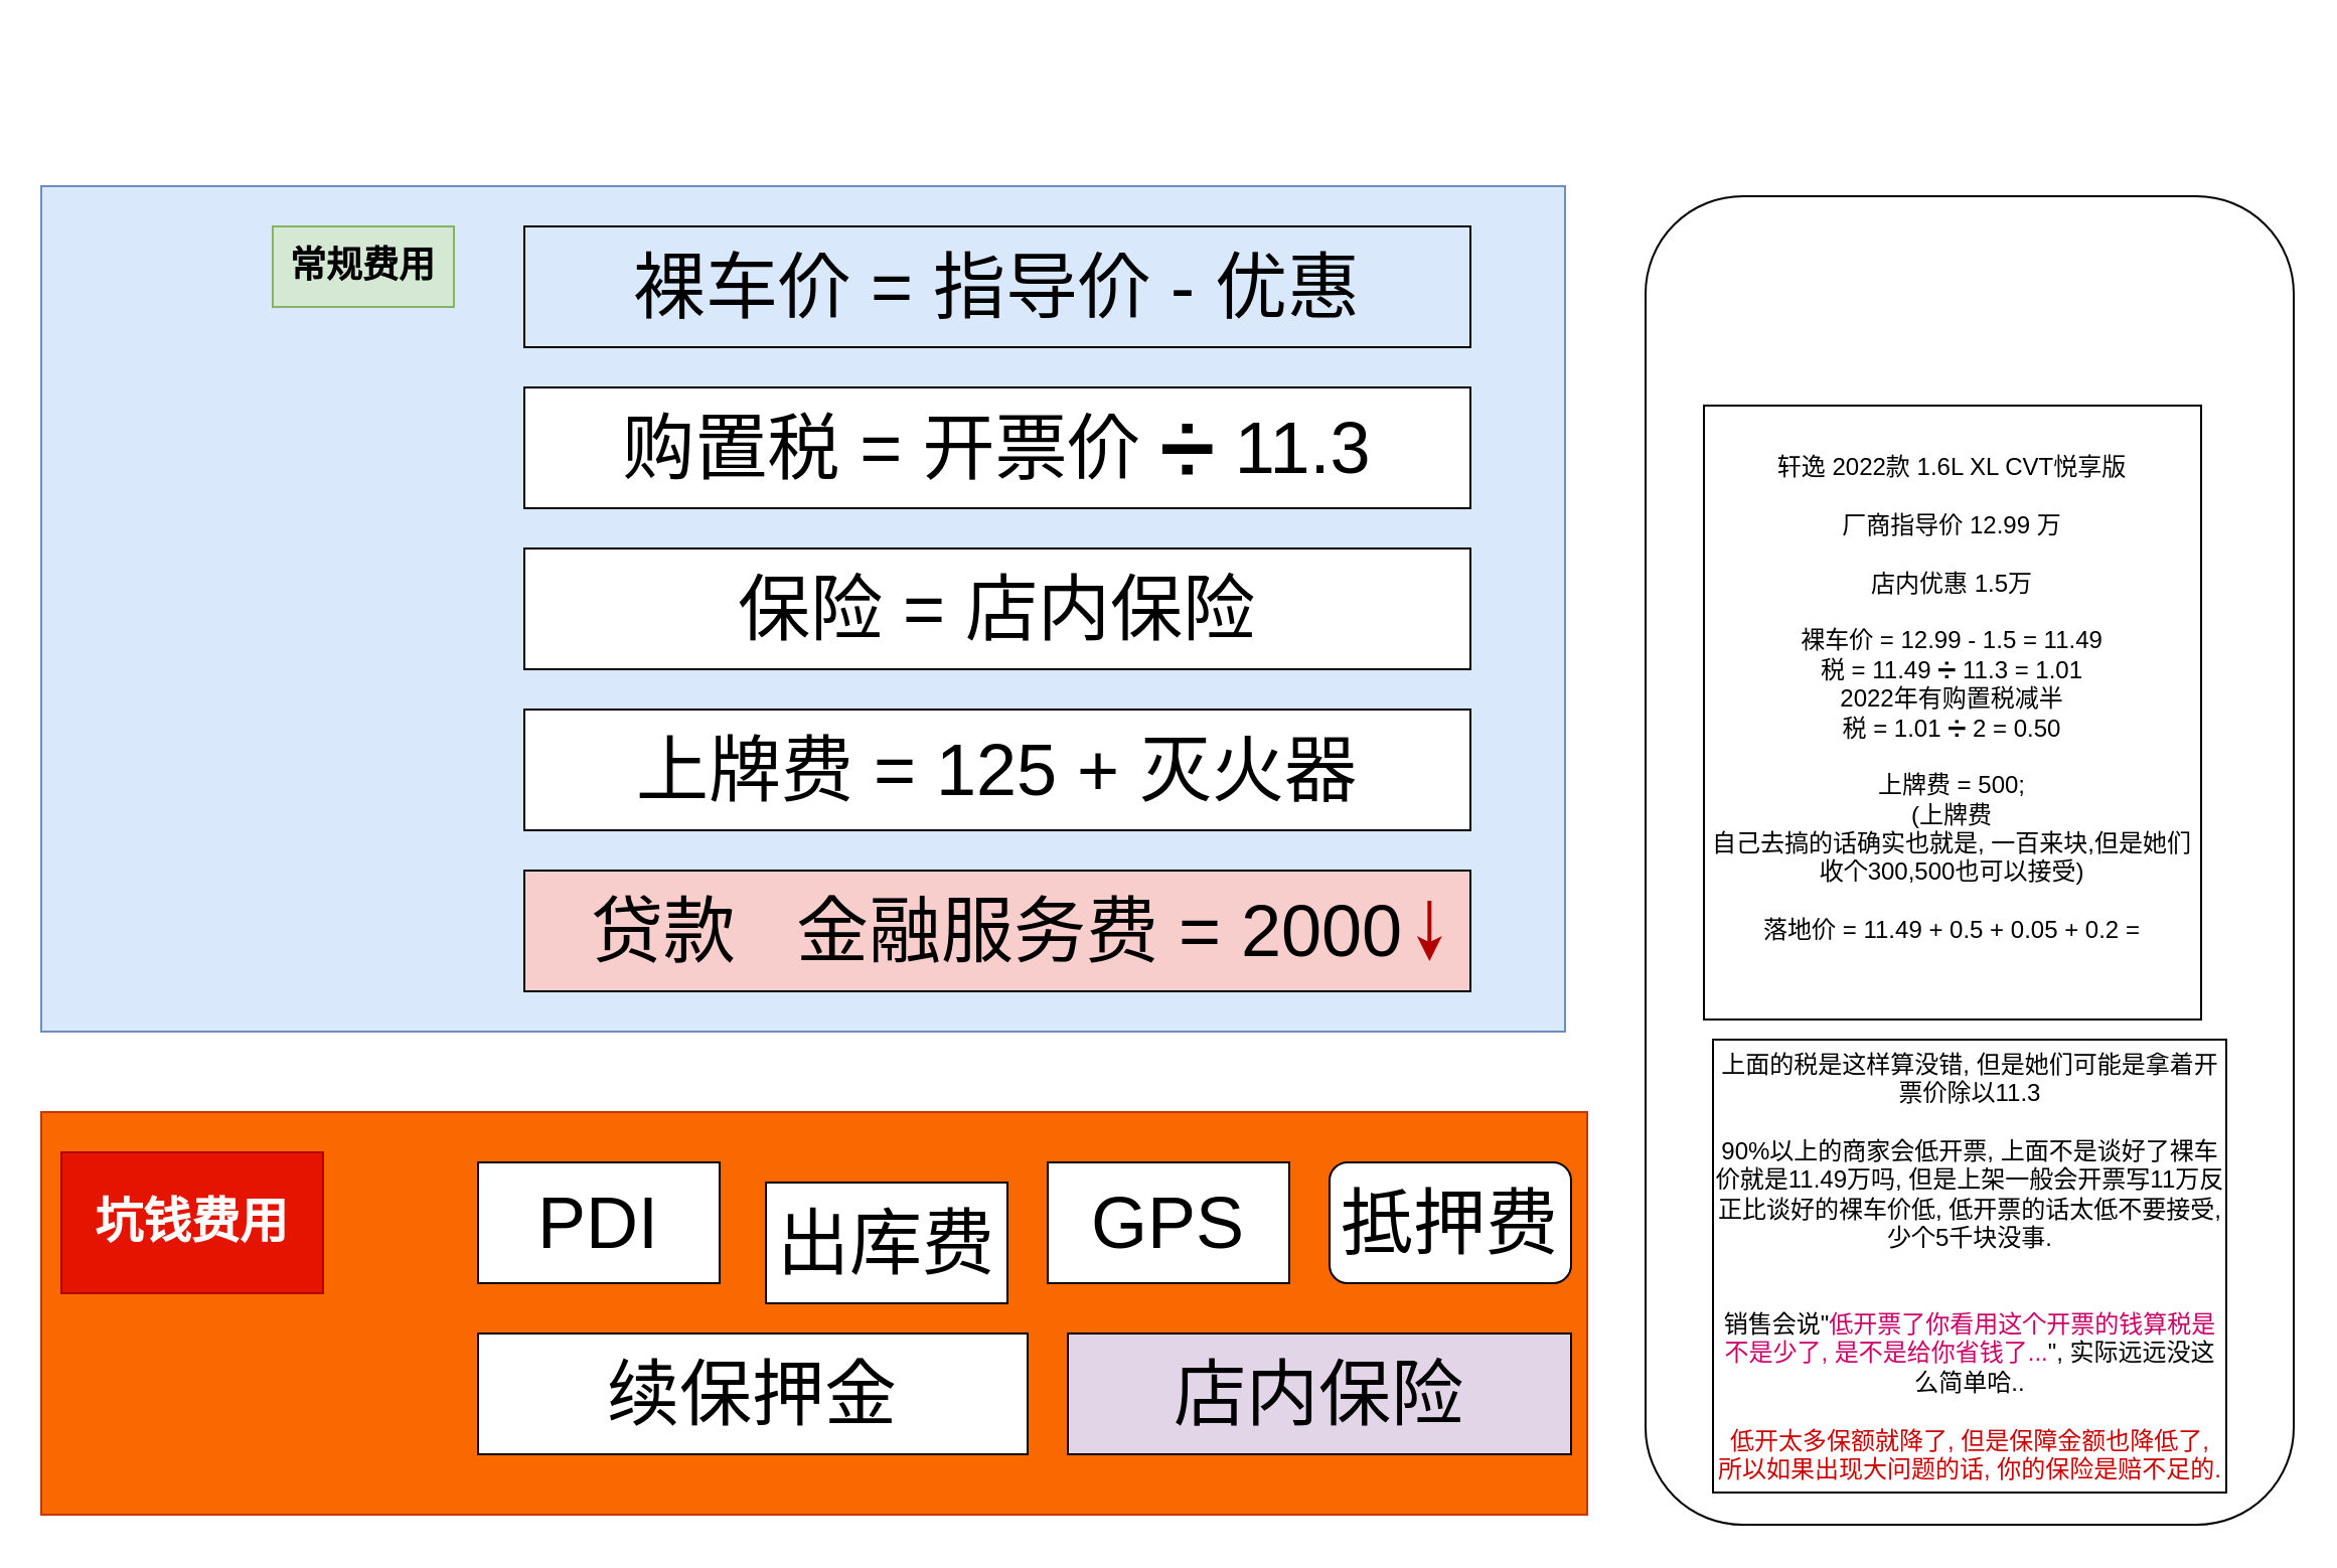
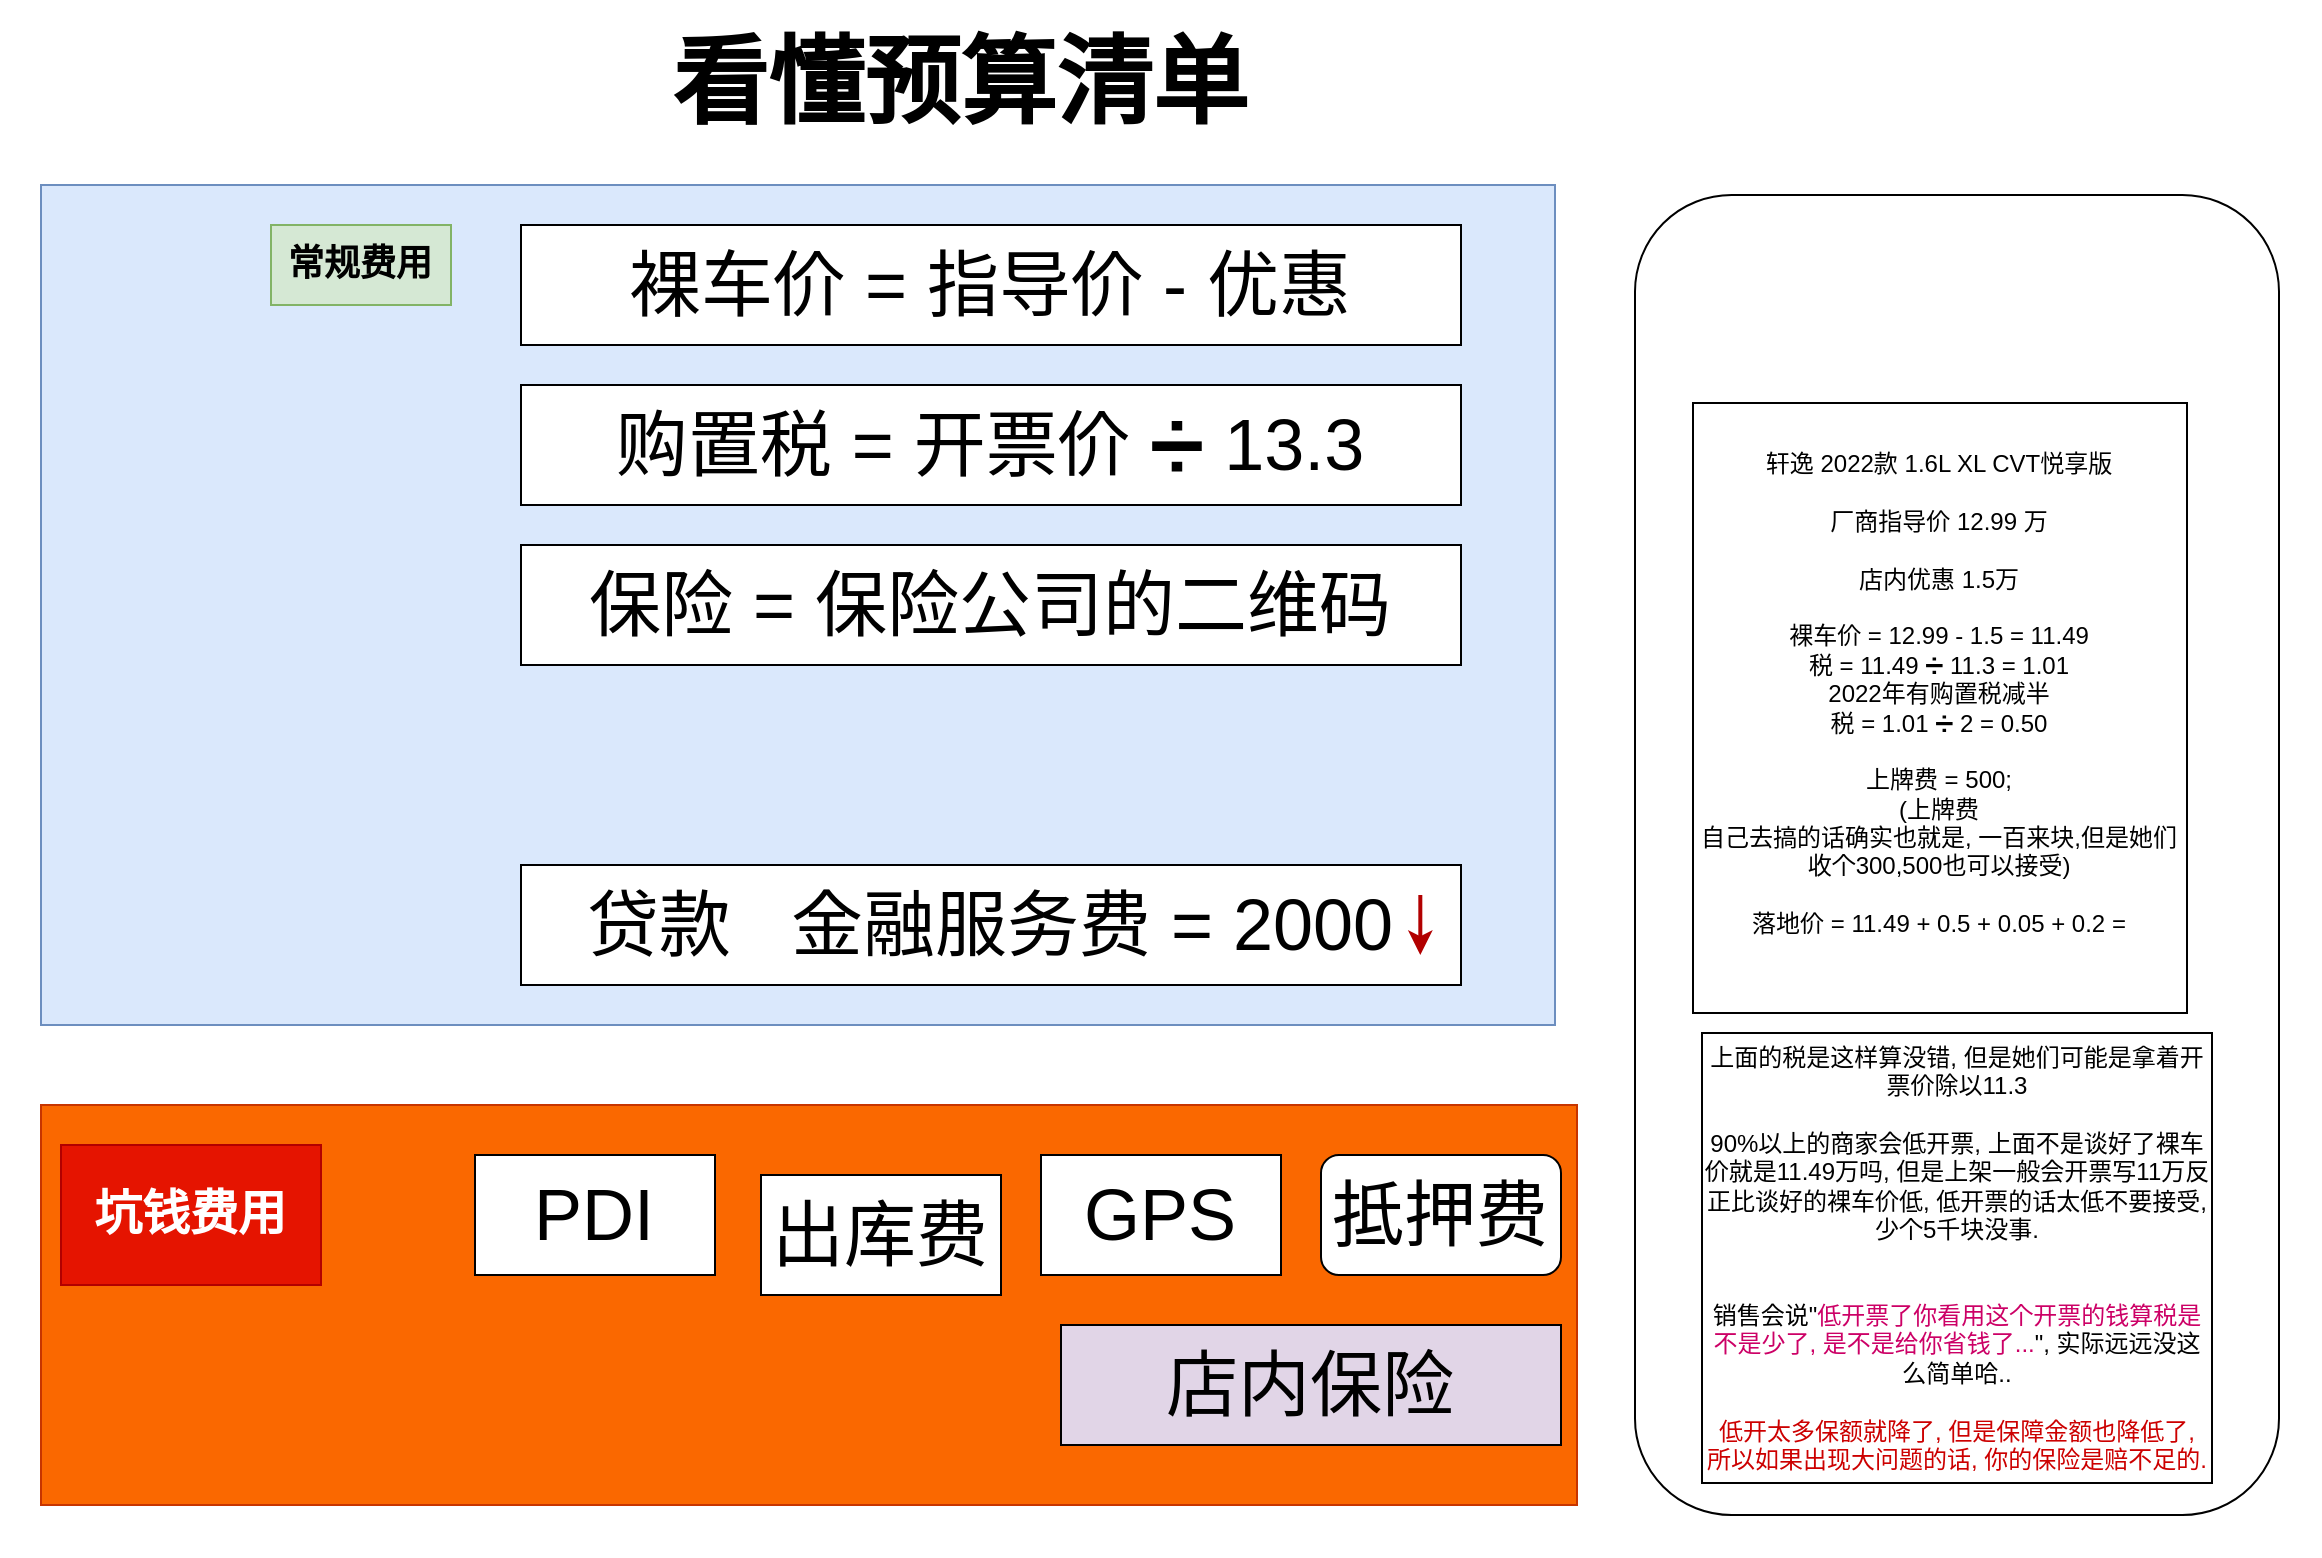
+ <mxCell id="2" value="&lt;b&gt;&lt;font style=&quot;font-size: 48px&quot;&gt;看懂预算清单&lt;/font&gt;&lt;/b&gt;" style="text;html=1;align=center;verticalAlign=middle;whiteSpace=wrap;rounded=0;" vertex="1" parent="1"><mxGeometry x="237" y="20" width="486" height="41" as="geometry" /></mxCell>
- <mxCell id="13" value="&lt;font style=&quot;font-size: 36px&quot;&gt;裸车价 = 指导价 - 优惠&lt;/font&gt;" style="rounded=0;whiteSpace=wrap;html=1;fillColor=#dae8fc;" vertex="1" parent="1"><mxGeometry x="260" y="112" width="470" height="60" as="geometry" /></mxCell>
+ <mxCell id="13" value="&lt;font style=&quot;font-size: 36px&quot;&gt;裸车价 = 指导价 - 优惠&lt;/font&gt;" style="rounded=0;whiteSpace=wrap;html=1;" vertex="1" parent="1"><mxGeometry x="260" y="112" width="470" height="60" as="geometry" /></mxCell>
- <mxCell id="14" value="&lt;span style=&quot;font-size: 36px&quot;&gt;购置税 = 开票价 ➗ 11.3&lt;/span&gt;" style="rounded=0;whiteSpace=wrap;html=1;" vertex="1" parent="1"><mxGeometry x="260" y="192" width="470" height="60" as="geometry" /></mxCell>
+ <mxCell id="14" value="&lt;span style=&quot;font-size: 36px&quot;&gt;购置税 = 开票价 ➗ 13.3&lt;/span&gt;" style="rounded=0;whiteSpace=wrap;html=1;" vertex="1" parent="1"><mxGeometry x="260" y="192" width="470" height="60" as="geometry" /></mxCell>
- <mxCell id="17" value="&lt;span style=&quot;font-size: 36px&quot;&gt;保险 = 店内保险&lt;/span&gt;" style="rounded=0;whiteSpace=wrap;html=1;" vertex="1" parent="1"><mxGeometry x="260" y="272" width="470" height="60" as="geometry" /></mxCell>
+ <mxCell id="17" value="&lt;span style=&quot;font-size: 36px&quot;&gt;保险 = 保险公司的二维码&lt;/span&gt;" style="rounded=0;whiteSpace=wrap;html=1;" vertex="1" parent="1"><mxGeometry x="260" y="272" width="470" height="60" as="geometry" /></mxCell>
- <mxCell id="15" value="&lt;span style=&quot;font-size: 36px&quot;&gt;上牌费 = 125 + 灭火器&lt;/span&gt;" style="rounded=0;whiteSpace=wrap;html=1;" vertex="1" parent="1"><mxGeometry x="260" y="352" width="470" height="60" as="geometry" /></mxCell>
- <mxCell id="16" value="&lt;span style=&quot;font-size: 36px&quot;&gt;贷款&amp;nbsp; &amp;nbsp;金融服务费 = 2000&lt;/span&gt;" style="rounded=0;whiteSpace=wrap;html=1;fillColor=#f8cecc;" vertex="1" parent="1"><mxGeometry x="260" y="432" width="470" height="60" as="geometry" /></mxCell>
+ <mxCell id="16" value="&lt;span style=&quot;font-size: 36px&quot;&gt;贷款&amp;nbsp; &amp;nbsp;金融服务费 = 2000&lt;/span&gt;" style="rounded=0;whiteSpace=wrap;html=1;" vertex="1" parent="1"><mxGeometry x="260" y="432" width="470" height="60" as="geometry" /></mxCell>
- <mxCell id="9" value="&lt;font style=&quot;font-size: 36px&quot;&gt;续保押金&lt;/font&gt;" style="rounded=0;whiteSpace=wrap;html=1;" vertex="1" parent="1"><mxGeometry x="237" y="662" width="273" height="60" as="geometry" /></mxCell>
